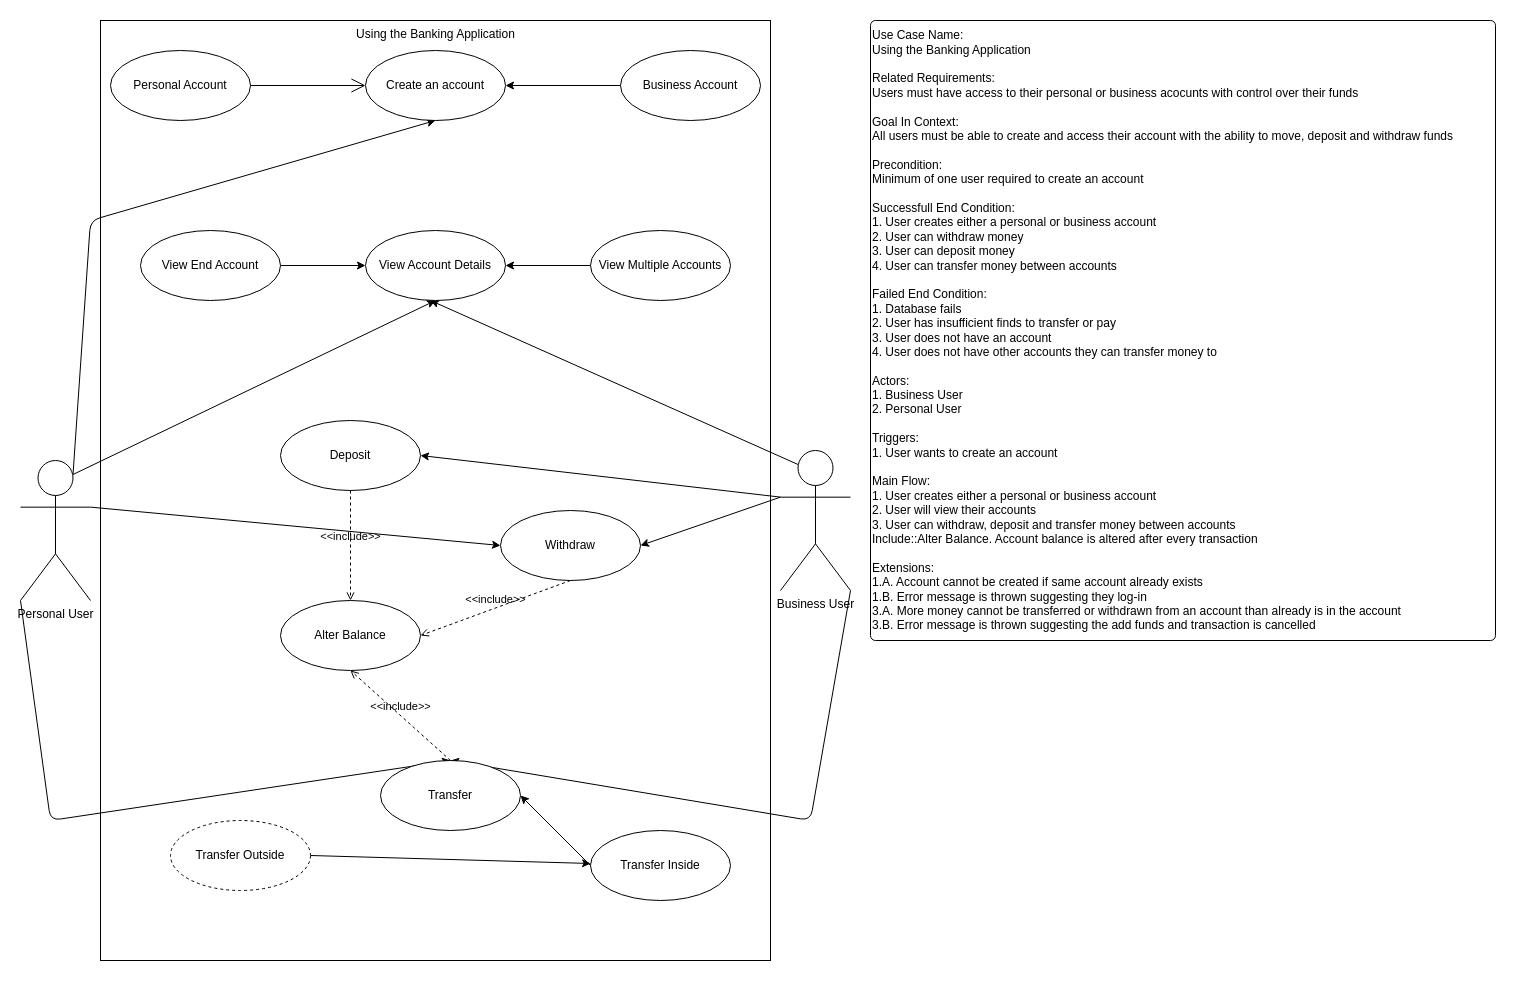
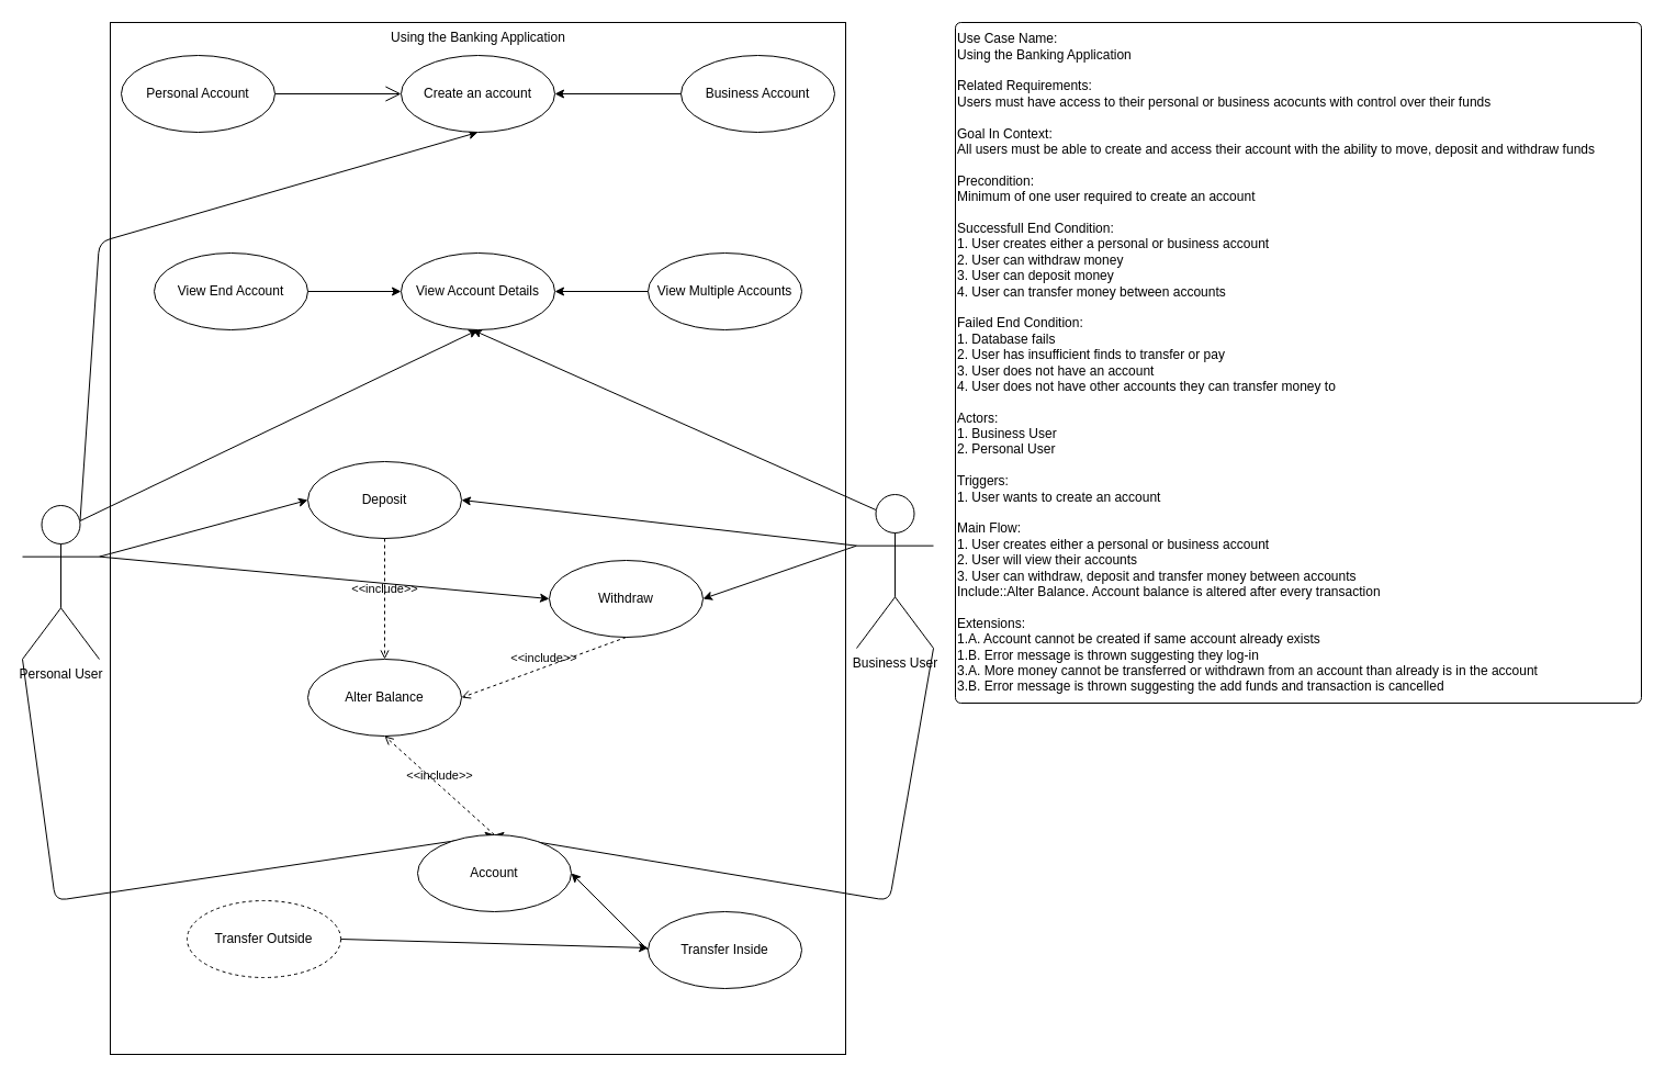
+ <mxCell id="5" style="edgeStyle=none;html=1;exitX=1;exitY=0.333;exitDx=0;exitDy=0;exitPerimeter=0;entryX=0;entryY=0.5;entryDx=0;entryDy=0;" parent="1" source="8" target="26" edge="1"><mxGeometry relative="1" as="geometry" /></mxCell>
- <mxCell id="23" value="Transfer" style="ellipse;whiteSpace=wrap;html=1;" parent="1" vertex="1"><mxGeometry x="380" y="760" width="140" height="70" as="geometry" /></mxCell>
+ <mxCell id="23" value="Account" style="ellipse;whiteSpace=wrap;html=1;" parent="1" vertex="1"><mxGeometry x="380" y="760" width="140" height="70" as="geometry" /></mxCell>
